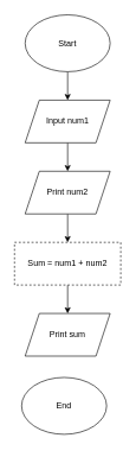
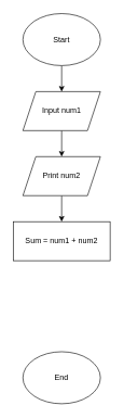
- <mxCell id="9" value="Sum = num1 + num2" style="rounded=0;whiteSpace=wrap;html=1;dashed=1;" vertex="1" parent="1"><mxGeometry x="20" y="340" width="150" height="60" as="geometry" /></mxCell>
+ <mxCell id="9" value="Sum = num1 + num2" style="rounded=0;whiteSpace=wrap;html=1;" vertex="1" parent="1"><mxGeometry x="20" y="340" width="150" height="60" as="geometry" /></mxCell>
- <mxCell id="8" value="" style="edgeStyle=orthogonalEdgeStyle;rounded=0;orthogonalLoop=1;jettySize=auto;html=1;" edge="1" parent="1" source="9" target="10"><mxGeometry relative="1" as="geometry" /></mxCell>
- <mxCell id="10" value="Print sum" style="shape=parallelogram;perimeter=parallelogramPerimeter;whiteSpace=wrap;html=1;fixedSize=1;" vertex="1" parent="1"><mxGeometry x="35" y="440" width="120" height="60" as="geometry" /></mxCell>
- <mxCell id="11" value="End" style="ellipse;whiteSpace=wrap;html=1;" vertex="1" parent="1"><mxGeometry x="30" y="530" width="120" height="80" as="geometry" /></mxCell>
+ <mxCell id="11" value="End" style="ellipse;whiteSpace=wrap;html=1;" vertex="1" parent="1"><mxGeometry x="35" y="540" width="120" height="80" as="geometry" /></mxCell>
